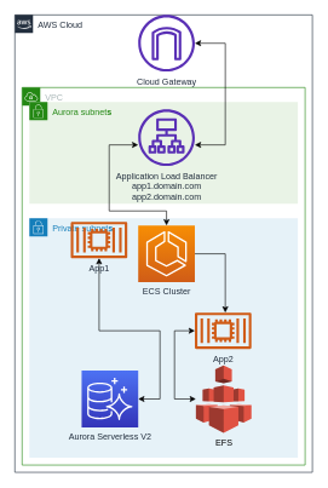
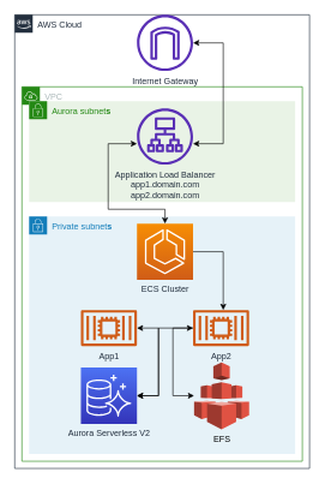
- <mxCell id="17" value="Cloud Gateway" style="outlineConnect=0;fontColor=#232F3E;gradientColor=none;fillColor=#5A30B5;strokeColor=none;dashed=0;verticalLabelPosition=bottom;verticalAlign=top;align=center;html=1;fontSize=12;fontStyle=0;aspect=fixed;pointerEvents=1;shape=mxgraph.aws4.internet_gateway;" vertex="1" parent="1"><mxGeometry x="190" y="20" width="78" height="78" as="geometry" /></mxCell>
+ <mxCell id="17" value="Internet Gateway" style="outlineConnect=0;fontColor=#232F3E;gradientColor=none;fillColor=#5A30B5;strokeColor=none;dashed=0;verticalLabelPosition=bottom;verticalAlign=top;align=center;html=1;fontSize=12;fontStyle=0;aspect=fixed;pointerEvents=1;shape=mxgraph.aws4.internet_gateway;" vertex="1" parent="1"><mxGeometry x="190" y="20" width="78" height="78" as="geometry" /></mxCell>
- <mxCell id="10" value="App1" style="outlineConnect=0;fontColor=#232F3E;gradientColor=none;fillColor=#D05C17;strokeColor=none;dashed=0;verticalLabelPosition=bottom;verticalAlign=top;align=center;html=1;fontSize=12;fontStyle=0;aspect=fixed;pointerEvents=1;shape=mxgraph.aws4.container_2;" vertex="1" parent="1"><mxGeometry x="97" y="305" width="78" height="50" as="geometry" /></mxCell>
+ <mxCell id="10" value="App1" style="outlineConnect=0;fontColor=#232F3E;gradientColor=none;fillColor=#D05C17;strokeColor=none;dashed=0;verticalLabelPosition=bottom;verticalAlign=top;align=center;html=1;fontSize=12;fontStyle=0;aspect=fixed;pointerEvents=1;shape=mxgraph.aws4.container_2;" vertex="1" parent="1"><mxGeometry x="112" y="430" width="78" height="50" as="geometry" /></mxCell>
+ <mxCell id="11" style="edgeStyle=orthogonalEdgeStyle;rounded=0;orthogonalLoop=1;jettySize=auto;html=1;" edge="1" parent="1" source="13" target="6"><mxGeometry relative="1" as="geometry"><Array as="points"><mxPoint x="220" y="455" /><mxPoint x="220" y="549" /></Array></mxGeometry></mxCell>
